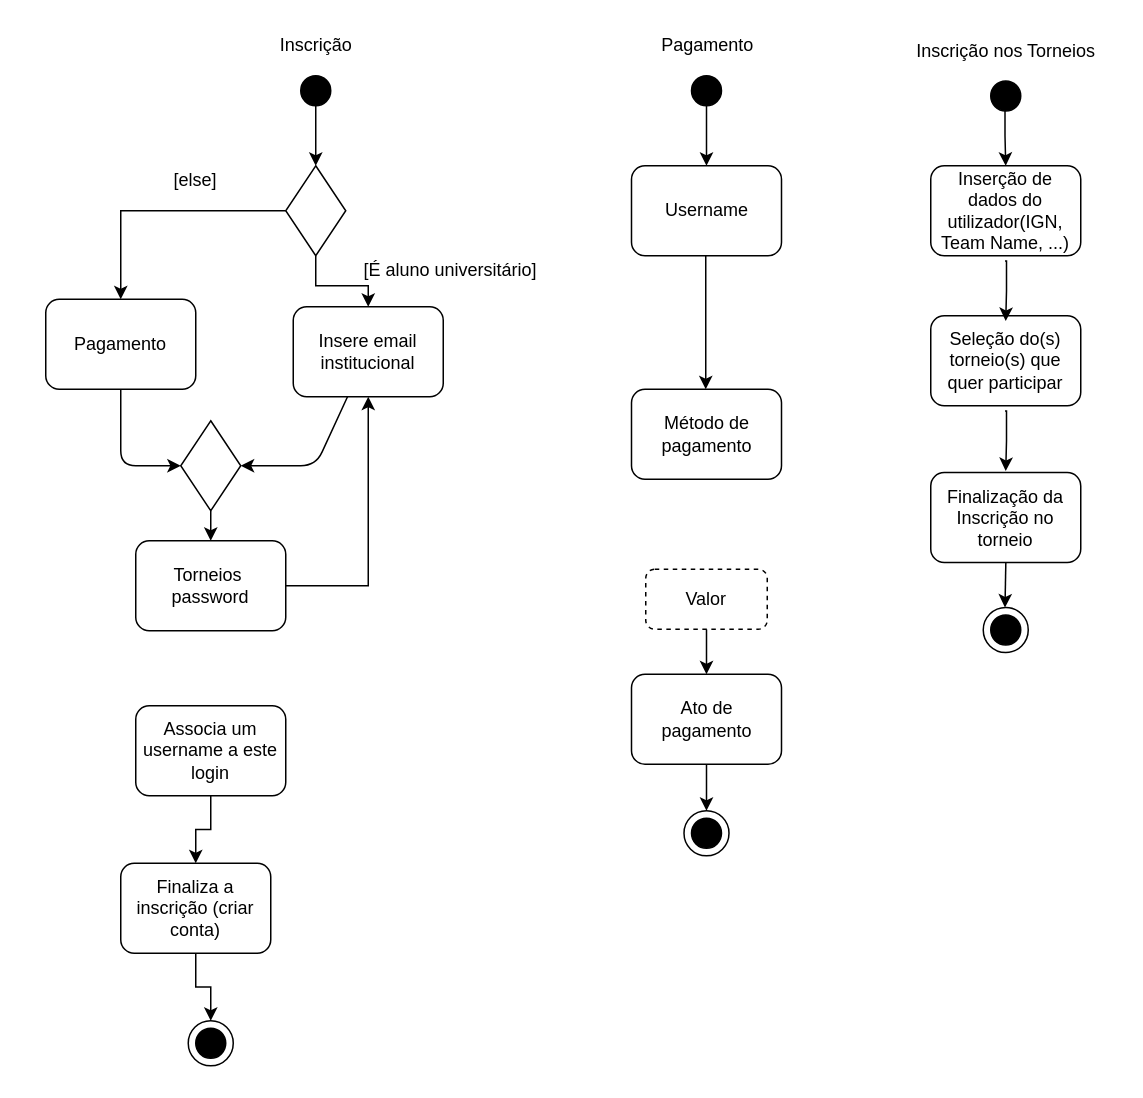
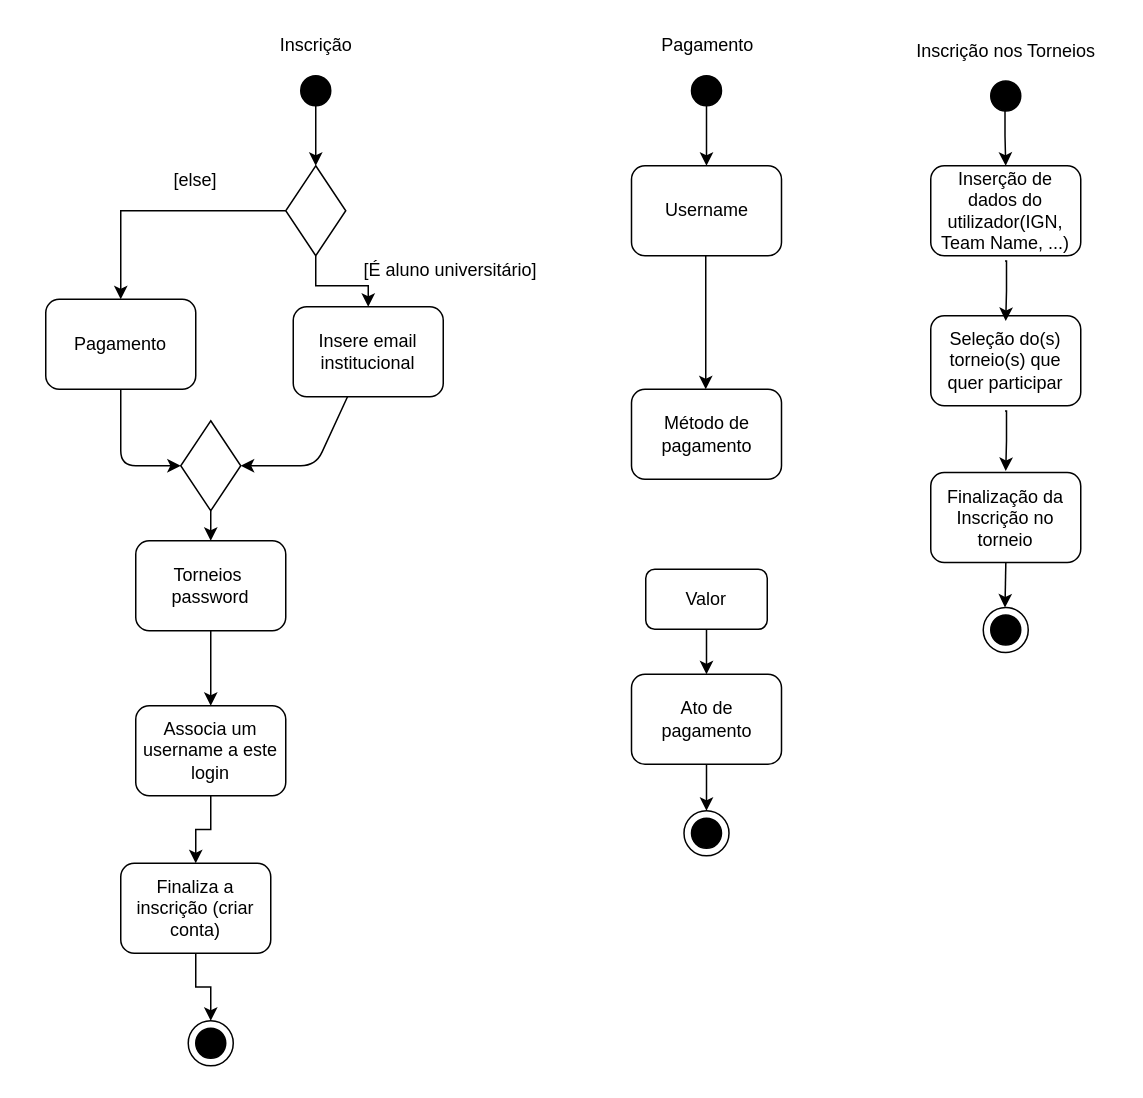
- <mxCell id="2" style="edgeStyle=orthogonalEdgeStyle;rounded=0;orthogonalLoop=1;jettySize=auto;html=1;" parent="1" source="3" target="28" edge="1"><mxGeometry relative="1" as="geometry" /></mxCell>
+ <mxCell id="2" style="edgeStyle=orthogonalEdgeStyle;rounded=0;orthogonalLoop=1;jettySize=auto;html=1;entryX=0.5;entryY=0;entryDx=0;entryDy=0;" parent="1" source="3" target="9" edge="1"><mxGeometry relative="1" as="geometry" /></mxCell>
- <mxCell id="21" value="Valor" style="rounded=1;whiteSpace=wrap;html=1;arcSize=15;dashed=1;" parent="1" vertex="1"><mxGeometry x="430" y="379" width="81" height="40" as="geometry" /></mxCell>
+ <mxCell id="21" value="Valor" style="rounded=1;whiteSpace=wrap;html=1;arcSize=15;" parent="1" vertex="1"><mxGeometry x="430" y="379" width="81" height="40" as="geometry" /></mxCell>
